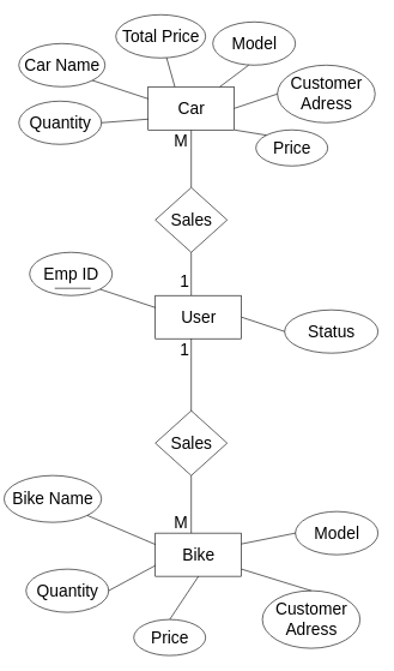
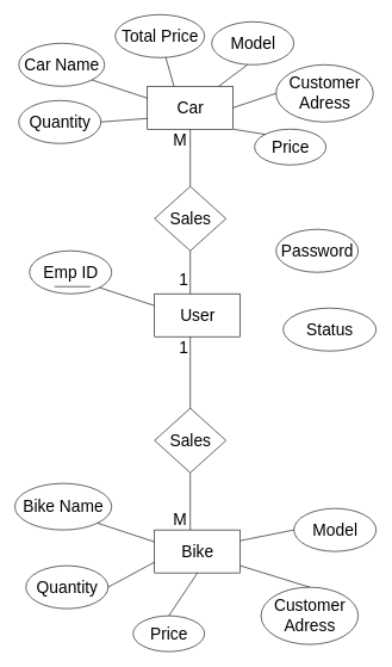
+ <mxCell id="19" value="Password" style="ellipse;whiteSpace=wrap;html=1;fontSize=23;" vertex="1" parent="1"><mxGeometry x="385.5" y="320" width="115" height="60" as="geometry" /></mxCell>
- <mxCell id="21" value="" style="endArrow=none;html=1;fontSize=23;exitX=1;exitY=0.5;exitDx=0;exitDy=0;entryX=0;entryY=0.5;entryDx=0;entryDy=0;" edge="1" parent="1" source="17" target="20"><mxGeometry width="50" height="50" relative="1" as="geometry"><mxPoint x="295.5" y="630" as="sourcePoint" /><mxPoint x="345.5" y="580" as="targetPoint" /></mxGeometry></mxCell>
- <mxCell id="30" value="Bike Name" style="ellipse;whiteSpace=wrap;html=1;fontSize=23;" vertex="1" parent="1"><mxGeometry x="5" y="660" width="135.5" height="65" as="geometry" /></mxCell>
+ <mxCell id="30" value="Bike Name" style="ellipse;whiteSpace=wrap;html=1;fontSize=23;" vertex="1" parent="1"><mxGeometry x="20" y="675" width="135.5" height="65" as="geometry" /></mxCell>
